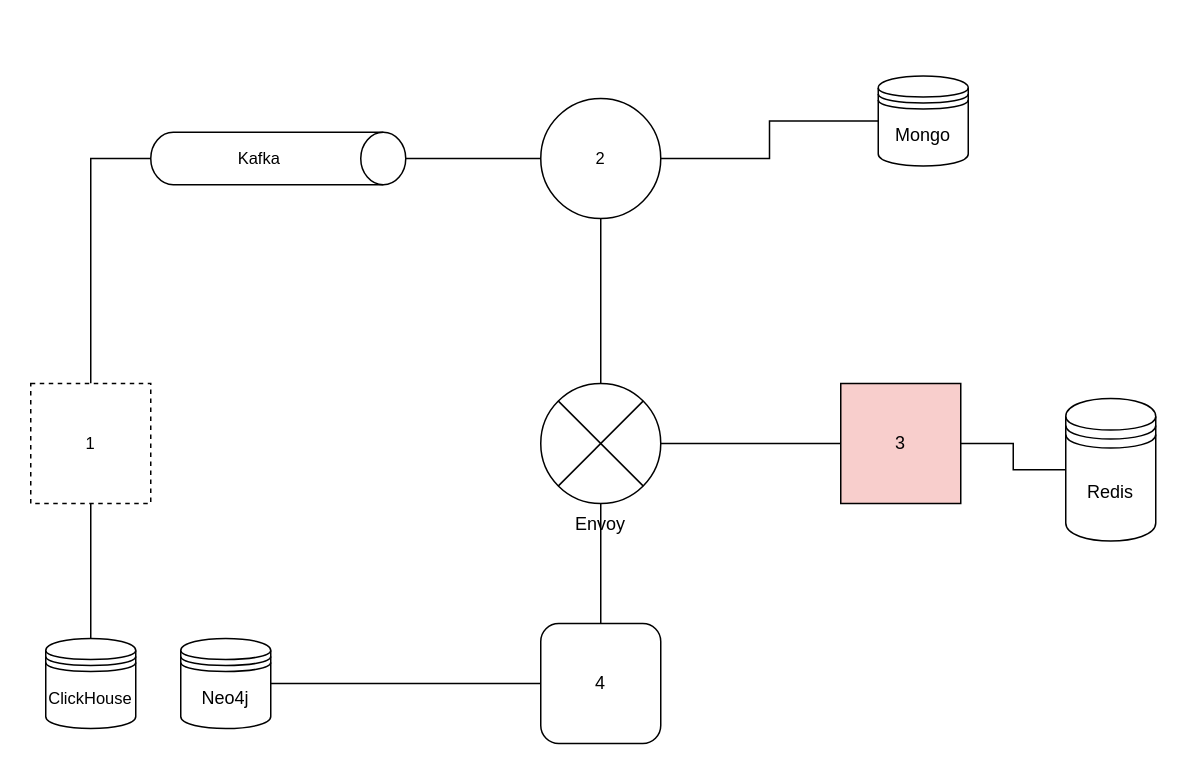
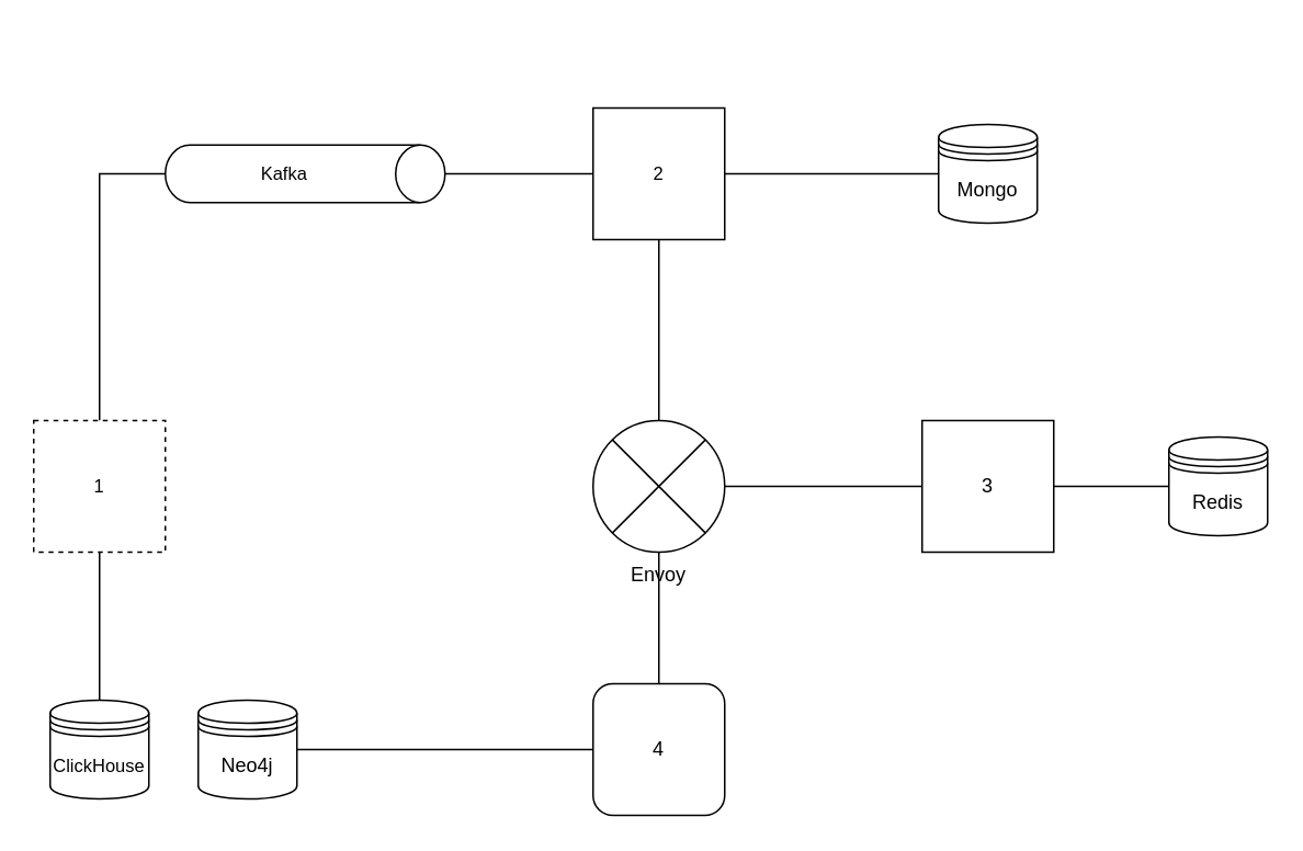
- <mxCell id="11" value="Mongo" style="shape=datastore;whiteSpace=wrap;html=1;" vertex="1" parent="1"><mxGeometry x="585" y="50" width="60" height="60" as="geometry" /></mxCell>
+ <mxCell id="11" value="Mongo" style="shape=datastore;whiteSpace=wrap;html=1;" vertex="1" parent="1"><mxGeometry x="570" y="75" width="60" height="60" as="geometry" /></mxCell>
- <mxCell id="10" value="2" style="ellipse;whiteSpace=wrap;html=1;aspect=fixed;fontFamily=Helvetica;fontSize=11;fontColor=default;" vertex="1" parent="1"><mxGeometry x="360" y="65" width="80" height="80" as="geometry" /></mxCell>
+ <mxCell id="10" value="2" style="whiteSpace=wrap;html=1;aspect=fixed;fontFamily=Helvetica;fontSize=11;fontColor=default;" vertex="1" parent="1"><mxGeometry x="360" y="65" width="80" height="80" as="geometry" /></mxCell>
- <mxCell id="7" value="3" style="whiteSpace=wrap;html=1;aspect=fixed;fillColor=#f8cecc;" vertex="1" parent="1"><mxGeometry x="560" y="255" width="80" height="80" as="geometry" /></mxCell>
+ <mxCell id="7" value="3" style="whiteSpace=wrap;html=1;aspect=fixed;" vertex="1" parent="1"><mxGeometry x="560" y="255" width="80" height="80" as="geometry" /></mxCell>
- <mxCell id="17" value="Redis" style="shape=datastore;whiteSpace=wrap;html=1;" vertex="1" parent="1"><mxGeometry x="710" y="265" width="60" height="95" as="geometry" /></mxCell>
+ <mxCell id="17" value="Redis" style="shape=datastore;whiteSpace=wrap;html=1;" vertex="1" parent="1"><mxGeometry x="710" y="265" width="60" height="60" as="geometry" /></mxCell>
